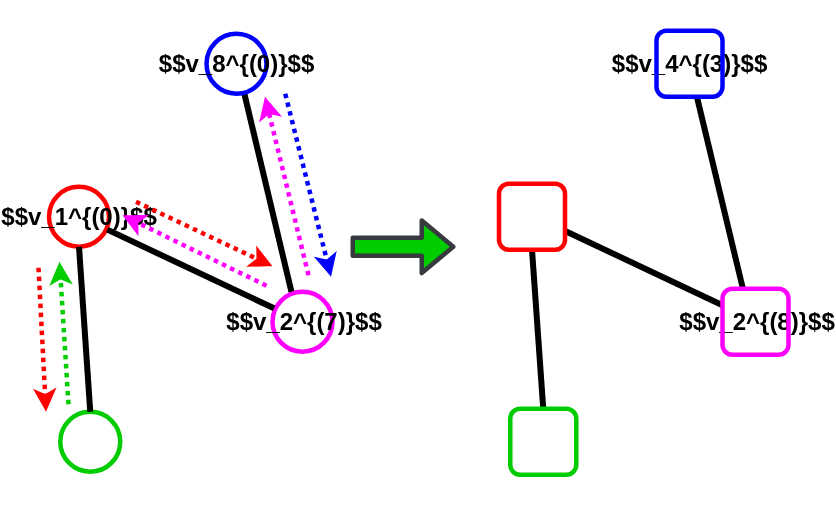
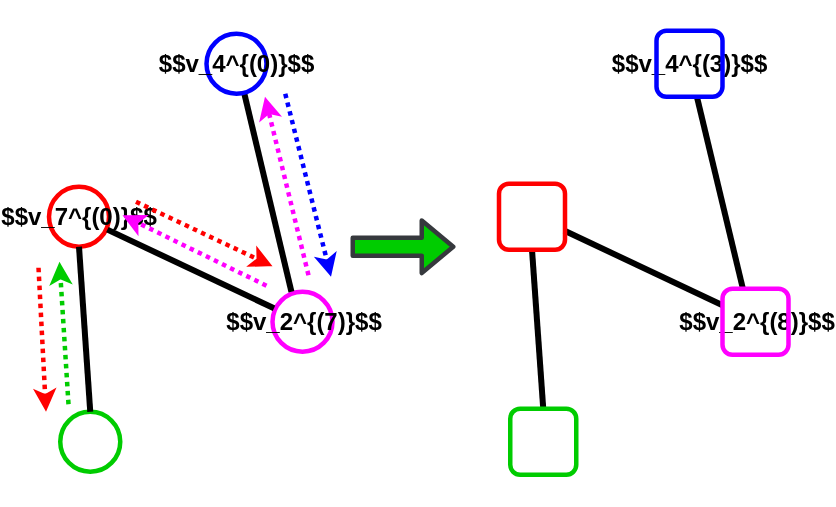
- <mxCell id="12" value="$$v_8^{(0)}$$" style="text;html=1;fillColor=none;align=center;verticalAlign=middle;whiteSpace=wrap;rounded=0;fontStyle=1;fontSize=16;strokeWidth=4;" parent="1" vertex="1"><mxGeometry x="139.5" y="32" width="25" height="20" as="geometry" /></mxCell>
+ <mxCell id="12" value="$$v_4^{(0)}$$" style="text;html=1;fillColor=none;align=center;verticalAlign=middle;whiteSpace=wrap;rounded=0;fontStyle=1;fontSize=16;strokeWidth=4;" parent="1" vertex="1"><mxGeometry x="139.5" y="32" width="25" height="20" as="geometry" /></mxCell>
- <mxCell id="8" value="$$v_1^{(0)}$$" style="text;html=1;fillColor=none;align=center;verticalAlign=middle;whiteSpace=wrap;rounded=0;fontStyle=1;fontSize=16;strokeWidth=4;" parent="1" vertex="1"><mxGeometry x="34.5" y="134" width="25" height="20" as="geometry" /></mxCell>
+ <mxCell id="8" value="$$v_7^{(0)}$$" style="text;html=1;fillColor=none;align=center;verticalAlign=middle;whiteSpace=wrap;rounded=0;fontStyle=1;fontSize=16;strokeWidth=4;" parent="1" vertex="1"><mxGeometry x="34.5" y="134" width="25" height="20" as="geometry" /></mxCell>
